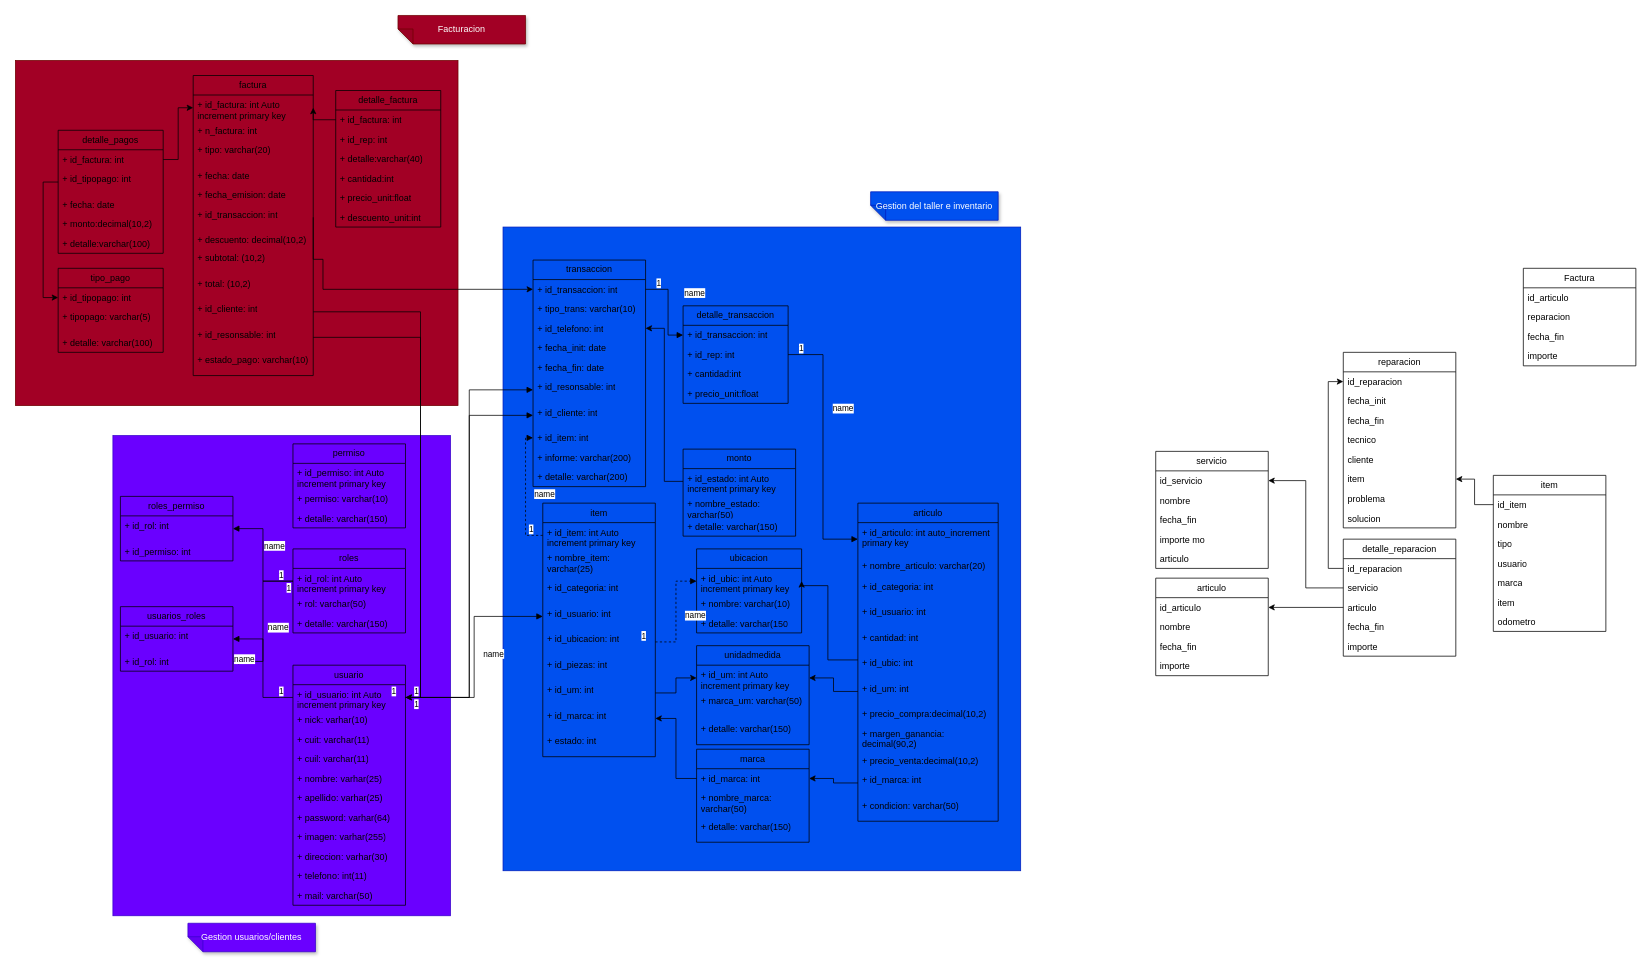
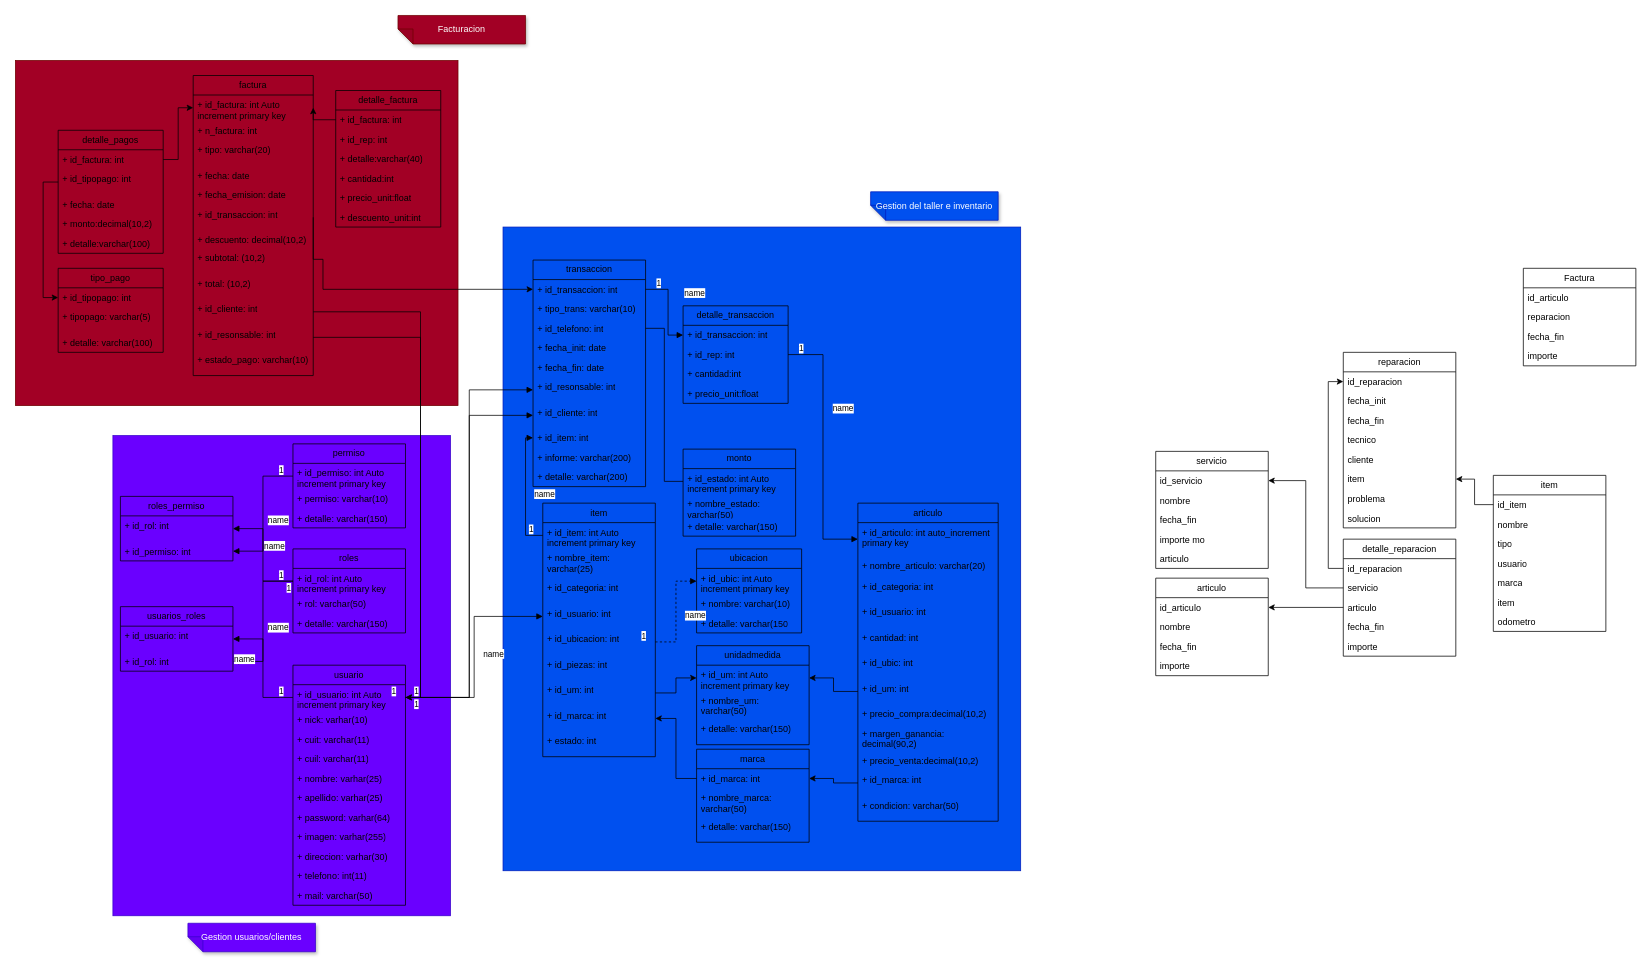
- <mxCell id="127" style="edgeStyle=orthogonalEdgeStyle;rounded=0;orthogonalLoop=1;jettySize=auto;html=1;exitX=0;exitY=0.5;exitDx=0;exitDy=0;entryX=1;entryY=0.5;entryDx=0;entryDy=0;" parent="1" source="124" target="21" edge="1"><mxGeometry relative="1" as="geometry" /></mxCell>
+ <mxCell id="127" style="edgeStyle=orthogonalEdgeStyle;rounded=0;orthogonalLoop=1;jettySize=auto;html=1;exitX=0;exitY=0.5;exitDx=0;exitDy=0;entryX=1;entryY=0.5;entryDx=0;entryDy=0;endArrow=none;" parent="1" source="124" target="21" edge="1"><mxGeometry relative="1" as="geometry" /></mxCell>
+ <mxCell id="54" value="name" style="endArrow=block;endFill=1;html=1;edgeStyle=orthogonalEdgeStyle;align=left;verticalAlign=top;rounded=0;entryX=1;entryY=0.5;entryDx=0;entryDy=0;exitX=0;exitY=0.5;exitDx=0;exitDy=0;" parent="1" source="43" target="48" edge="1"><mxGeometry x="-0.044" y="5" relative="1" as="geometry"><mxPoint x="820" y="1021" as="sourcePoint" /><mxPoint x="710" y="1047" as="targetPoint" /><mxPoint as="offset" /></mxGeometry></mxCell>
+ <mxCell id="55" value="1" style="edgeLabel;resizable=0;html=1;align=left;verticalAlign=bottom;" parent="54" connectable="0" vertex="1"><mxGeometry x="-1" relative="1" as="geometry"><mxPoint x="-20" as="offset" /></mxGeometry></mxCell>
- <mxCell id="102" value="name" style="endArrow=block;endFill=1;html=1;align=left;verticalAlign=top;rounded=0;entryX=0;entryY=0.5;entryDx=0;entryDy=0;exitX=0;exitY=0.5;exitDx=0;exitDy=0;edgeStyle=orthogonalEdgeStyle;dashed=1;" parent="1" source="59" target="26" edge="1"><mxGeometry x="0.117" y="-10" relative="1" as="geometry"><mxPoint x="899.94" y="383" as="sourcePoint" /><mxPoint x="1117.94" y="290" as="targetPoint" /><mxPoint as="offset" /></mxGeometry></mxCell>
+ <mxCell id="102" value="name" style="endArrow=block;endFill=1;html=1;align=left;verticalAlign=top;rounded=0;entryX=0;entryY=0.5;entryDx=0;entryDy=0;exitX=0;exitY=0.5;exitDx=0;exitDy=0;edgeStyle=orthogonalEdgeStyle;" parent="1" source="59" target="26" edge="1"><mxGeometry x="0.117" y="-10" relative="1" as="geometry"><mxPoint x="899.94" y="383" as="sourcePoint" /><mxPoint x="1117.94" y="290" as="targetPoint" /><mxPoint as="offset" /></mxGeometry></mxCell>
- <mxCell id="89" style="edgeStyle=orthogonalEdgeStyle;rounded=0;orthogonalLoop=1;jettySize=auto;html=1;entryX=1;entryY=0.5;entryDx=0;entryDy=0;" parent="1" source="76" target="84" edge="1"><mxGeometry relative="1" as="geometry"><Array as="points"><mxPoint x="1103" y="879" /><mxPoint x="1103" y="780" /><mxPoint x="1068" y="780" /></Array></mxGeometry></mxCell>
- <mxCell id="92" value="+ marca_um: varchar(50)" style="text;strokeColor=none;fillColor=none;align=left;verticalAlign=top;spacingLeft=4;spacingRight=4;overflow=hidden;rotatable=0;points=[[0,0.5],[1,0.5]];portConstraint=eastwest;whiteSpace=wrap;html=1;" parent="90" vertex="1"><mxGeometry y="60" width="150" height="38" as="geometry" /></mxCell>
+ <mxCell id="92" value="+ nombre_um: varchar(50)" style="text;strokeColor=none;fillColor=none;align=left;verticalAlign=top;spacingLeft=4;spacingRight=4;overflow=hidden;rotatable=0;points=[[0,0.5],[1,0.5]];portConstraint=eastwest;whiteSpace=wrap;html=1;" parent="90" vertex="1"><mxGeometry y="60" width="150" height="38" as="geometry" /></mxCell>
